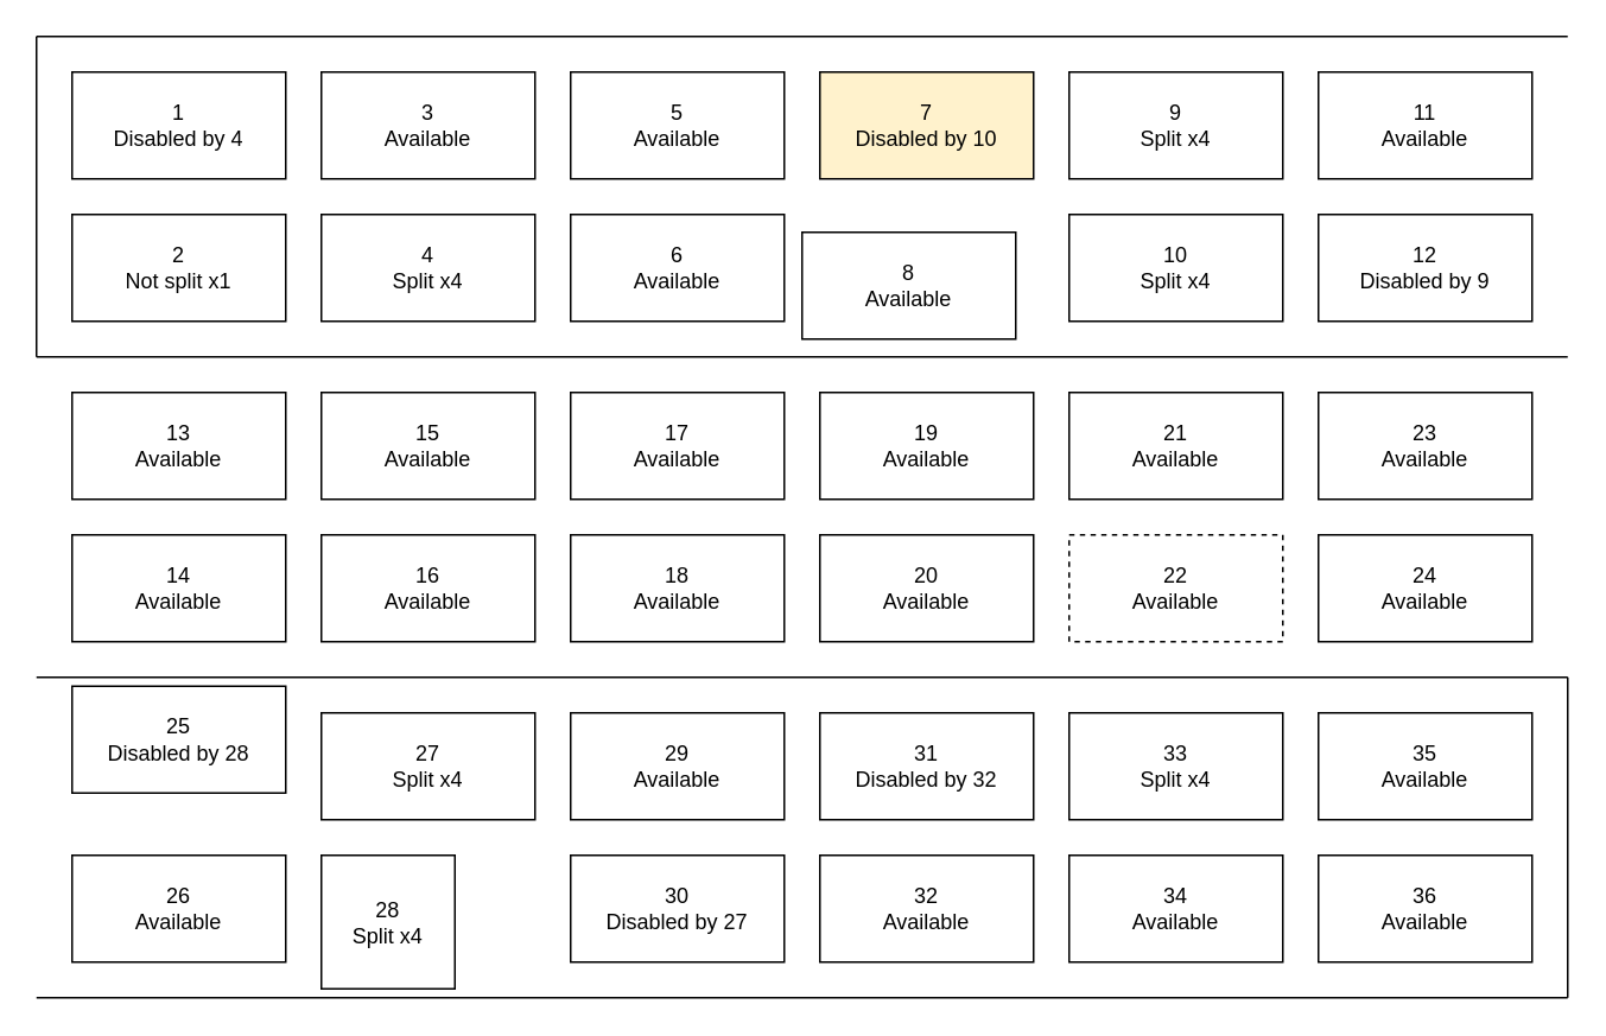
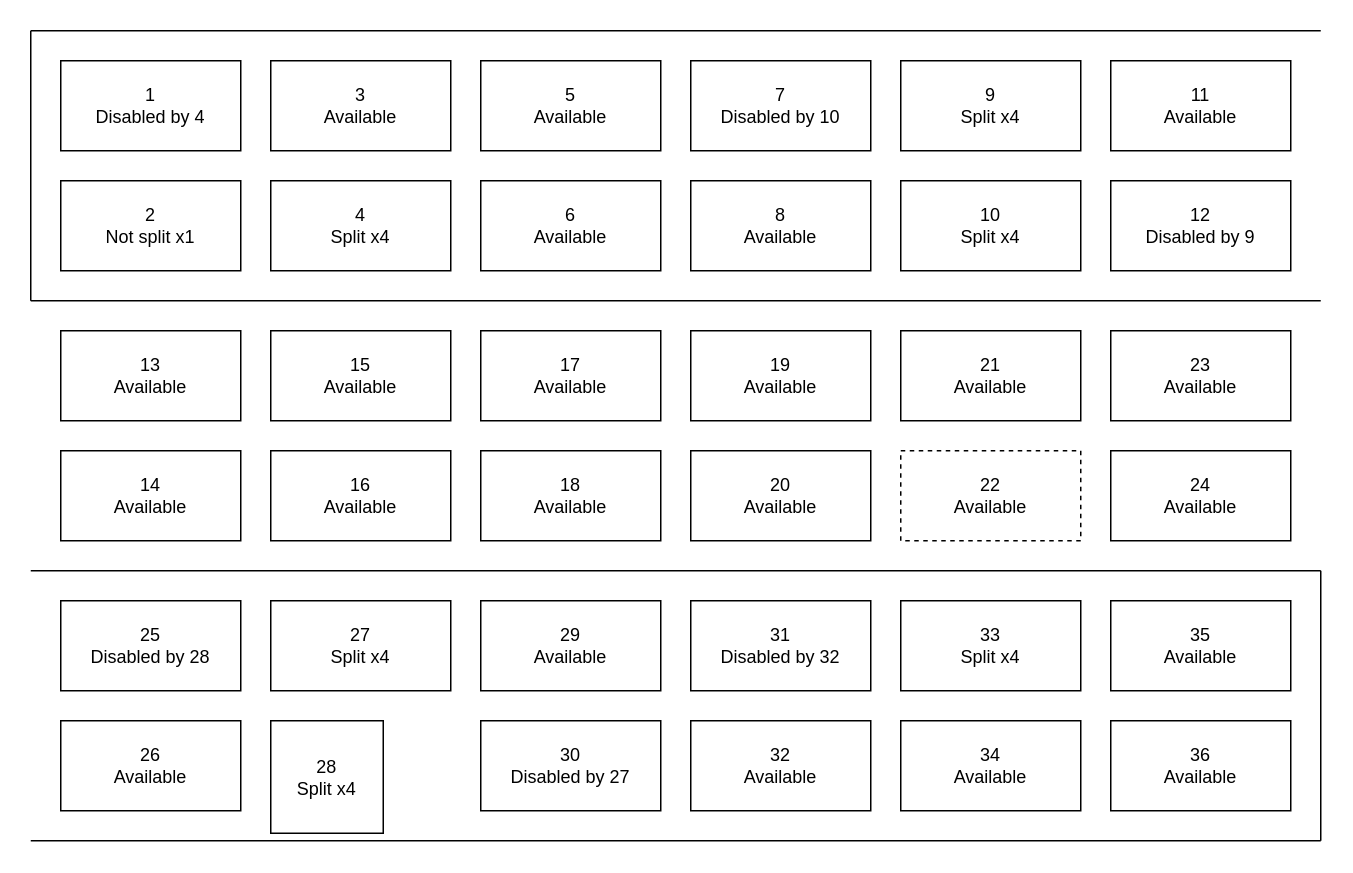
- <mxCell id="6" value="7&lt;br&gt;Disabled by 10" style="rounded=0;whiteSpace=wrap;html=1;fillColor=#fff2cc;" parent="1" vertex="1"><mxGeometry x="460" y="40" width="120" height="60" as="geometry" /></mxCell>
+ <mxCell id="6" value="7&lt;br&gt;Disabled by 10" style="rounded=0;whiteSpace=wrap;html=1;" parent="1" vertex="1"><mxGeometry x="460" y="40" width="120" height="60" as="geometry" /></mxCell>
- <mxCell id="12" value="8&lt;br&gt;Available" style="rounded=0;whiteSpace=wrap;html=1;" parent="1" vertex="1"><mxGeometry x="450" y="130" width="120" height="60" as="geometry" /></mxCell>
+ <mxCell id="12" value="8&lt;br&gt;Available" style="rounded=0;whiteSpace=wrap;html=1;" parent="1" vertex="1"><mxGeometry x="460" y="120" width="120" height="60" as="geometry" /></mxCell>
- <mxCell id="27" value="25&lt;br&gt;Disabled by 28" style="rounded=0;whiteSpace=wrap;html=1;" parent="1" vertex="1"><mxGeometry x="40" y="385" width="120" height="60" as="geometry" /></mxCell>
+ <mxCell id="27" value="25&lt;br&gt;Disabled by 28" style="rounded=0;whiteSpace=wrap;html=1;" parent="1" vertex="1"><mxGeometry x="40" y="400" width="120" height="60" as="geometry" /></mxCell>
